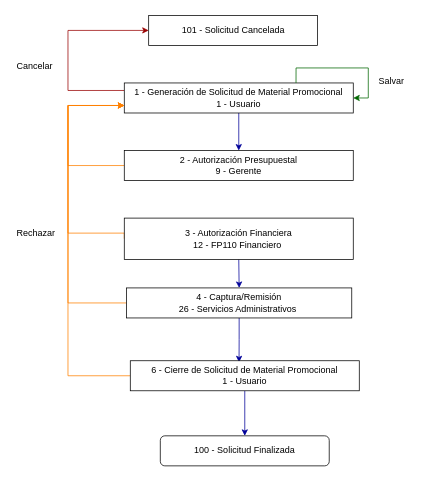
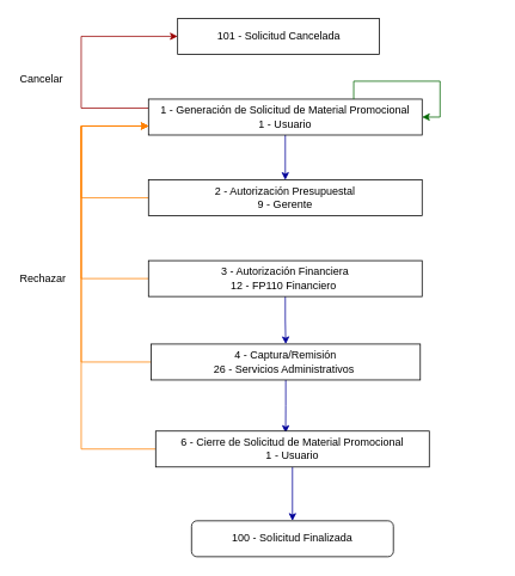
- <mxCell id="20" value="Salvar" style="text;html=1;resizable=0;points=[];autosize=1;align=left;verticalAlign=top;spacingTop=-4;" vertex="1" parent="1"><mxGeometry x="502" y="98" width="50" height="20" as="geometry" /></mxCell>
- <mxCell id="10" value="3 - Autorización Financiera&lt;br&gt;12 - FP110 Financiero&amp;nbsp;&lt;br&gt;" style="rounded=0;whiteSpace=wrap;html=1;" vertex="1" parent="1"><mxGeometry x="165" y="290" width="305" height="55" as="geometry" /></mxCell>
+ <mxCell id="10" value="3 - Autorización Financiera&lt;br&gt;12 - FP110 Financiero&amp;nbsp;&lt;br&gt;" style="rounded=0;whiteSpace=wrap;html=1;" vertex="1" parent="1"><mxGeometry x="165" y="290" width="305" height="40" as="geometry" /></mxCell>
